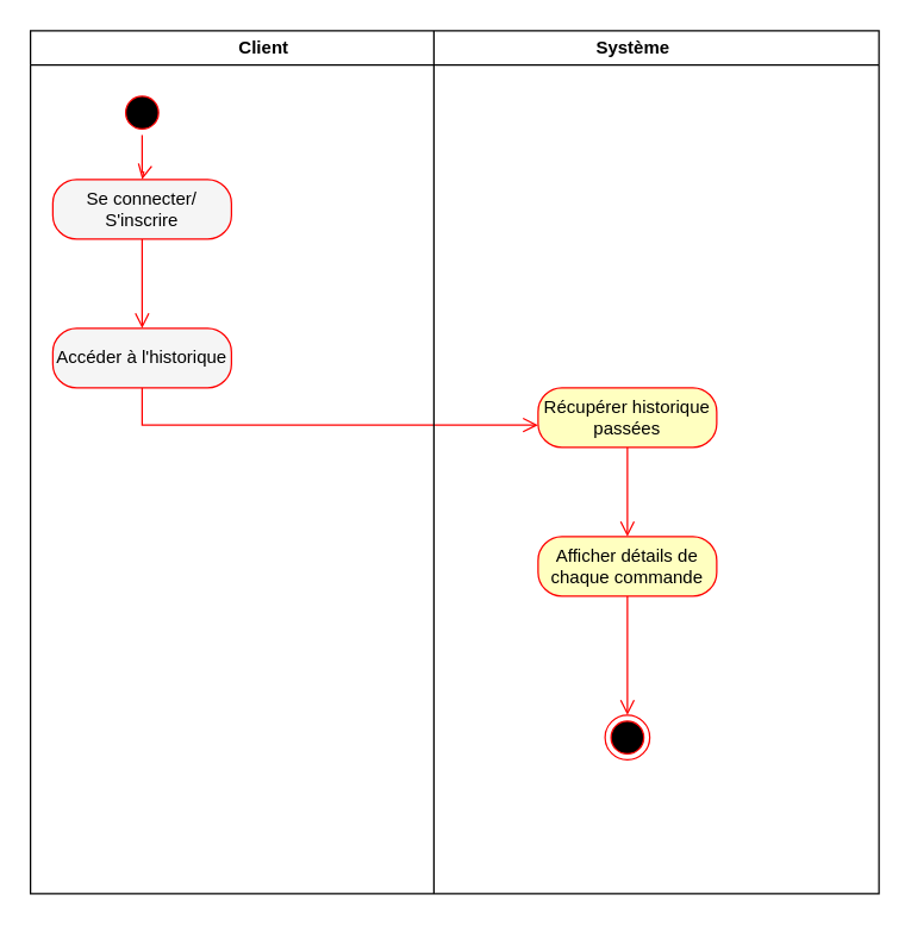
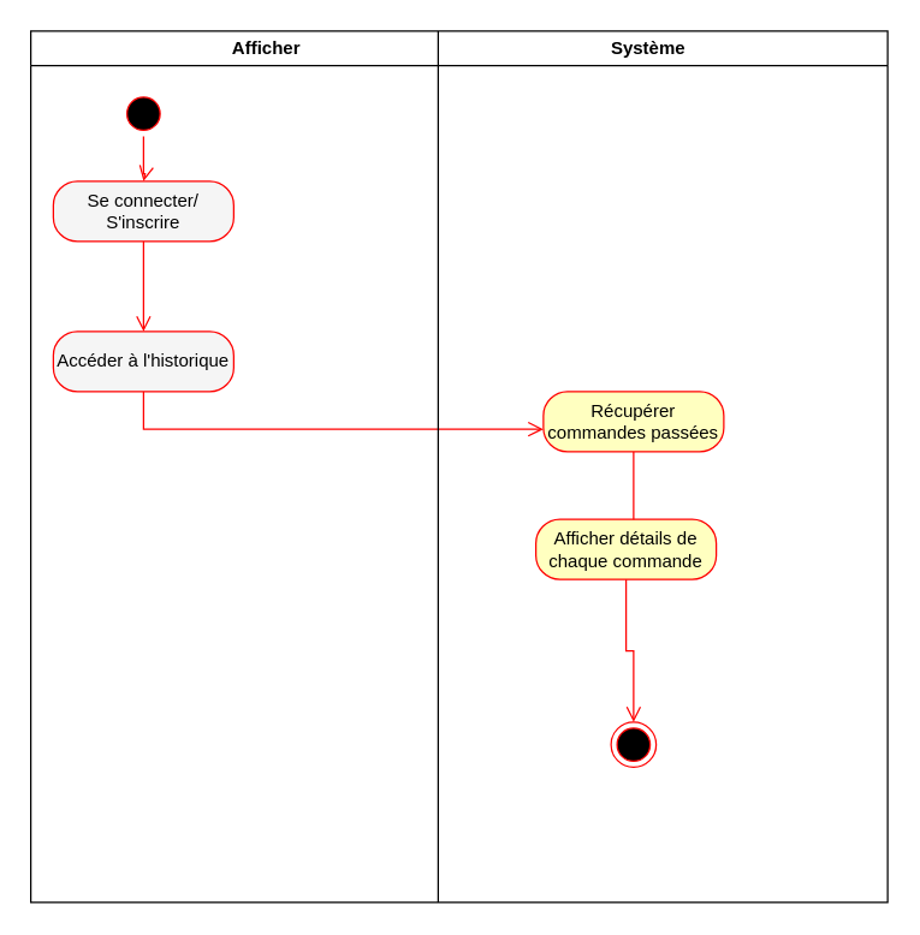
- <mxCell id="2" value="Client&amp;nbsp; &amp;nbsp; &amp;nbsp; &amp;nbsp; &amp;nbsp; &amp;nbsp; &amp;nbsp; &amp;nbsp; &amp;nbsp; &amp;nbsp; &amp;nbsp; &amp;nbsp; &amp;nbsp; &amp;nbsp; &amp;nbsp; &amp;nbsp; &amp;nbsp; &amp;nbsp; &amp;nbsp; &amp;nbsp; &amp;nbsp; &amp;nbsp; &amp;nbsp; &amp;nbsp; &amp;nbsp; &amp;nbsp; &amp;nbsp; &amp;nbsp; &amp;nbsp; &amp;nbsp; &amp;nbsp; Système" style="swimlane;whiteSpace=wrap;html=1;" vertex="1" parent="1"><mxGeometry x="20" y="20" width="570" height="580" as="geometry" /></mxCell>
+ <mxCell id="2" value="Afficher&amp;nbsp; &amp;nbsp; &amp;nbsp; &amp;nbsp; &amp;nbsp; &amp;nbsp; &amp;nbsp; &amp;nbsp; &amp;nbsp; &amp;nbsp; &amp;nbsp; &amp;nbsp; &amp;nbsp; &amp;nbsp; &amp;nbsp; &amp;nbsp; &amp;nbsp; &amp;nbsp; &amp;nbsp; &amp;nbsp; &amp;nbsp; &amp;nbsp; &amp;nbsp; &amp;nbsp; &amp;nbsp; &amp;nbsp; &amp;nbsp; &amp;nbsp; &amp;nbsp; &amp;nbsp; &amp;nbsp; Système" style="swimlane;whiteSpace=wrap;html=1;" vertex="1" parent="1"><mxGeometry x="20" y="20" width="570" height="580" as="geometry" /></mxCell>
- <mxCell id="9" value="Récupérer historique passées" style="rounded=1;whiteSpace=wrap;html=1;arcSize=40;fontColor=#000000;fillColor=#ffffc0;strokeColor=#ff0000;" vertex="1" parent="2"><mxGeometry x="341" y="240" width="120" height="40" as="geometry" /></mxCell>
+ <mxCell id="9" value="Récupérer commandes passées" style="rounded=1;whiteSpace=wrap;html=1;arcSize=40;fontColor=#000000;fillColor=#ffffc0;strokeColor=#ff0000;" vertex="1" parent="2"><mxGeometry x="341" y="240" width="120" height="40" as="geometry" /></mxCell>
- <mxCell id="11" value="Afficher détails de chaque commande" style="rounded=1;whiteSpace=wrap;html=1;arcSize=40;fontColor=#000000;fillColor=#ffffc0;strokeColor=#ff0000;" vertex="1" parent="2"><mxGeometry x="341" y="340" width="120" height="40" as="geometry" /></mxCell>
+ <mxCell id="11" value="Afficher détails de chaque commande" style="rounded=1;whiteSpace=wrap;html=1;arcSize=40;fontColor=#000000;fillColor=#ffffc0;strokeColor=#ff0000;" vertex="1" parent="2"><mxGeometry x="336" y="325" width="120" height="40" as="geometry" /></mxCell>
